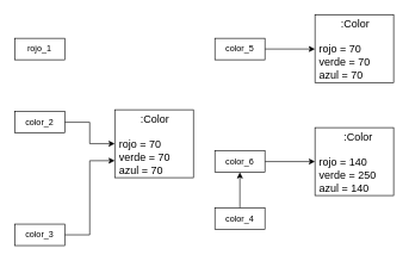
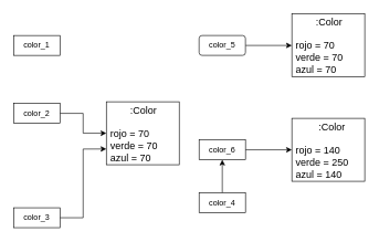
- <mxCell id="2" value="rojo_1" style="rounded=0;whiteSpace=wrap;html=1;" parent="1" vertex="1"><mxGeometry x="20" y="53" width="70" height="30" as="geometry" /></mxCell>
+ <mxCell id="2" value="color_1" style="rounded=0;whiteSpace=wrap;html=1;" parent="1" vertex="1"><mxGeometry x="20" y="53" width="70" height="30" as="geometry" /></mxCell>
- <mxCell id="11" value="color_5" style="rounded=0;whiteSpace=wrap;html=1;" parent="1" vertex="1"><mxGeometry x="300" y="53" width="70" height="30" as="geometry" /></mxCell>
+ <mxCell id="11" value="color_5" style="whiteSpace=wrap;html=1;rounded=1;" parent="1" vertex="1"><mxGeometry x="300" y="53" width="70" height="30" as="geometry" /></mxCell>
